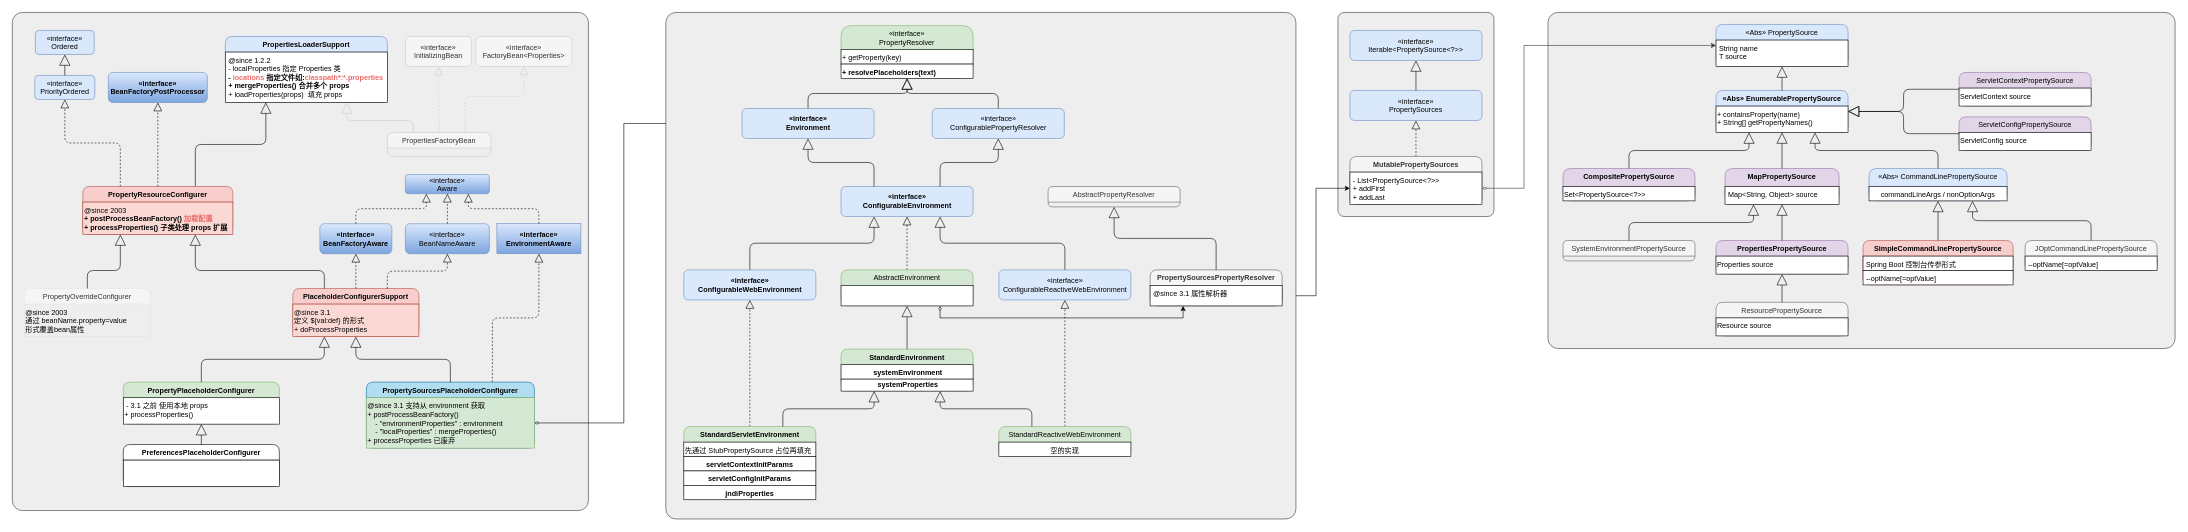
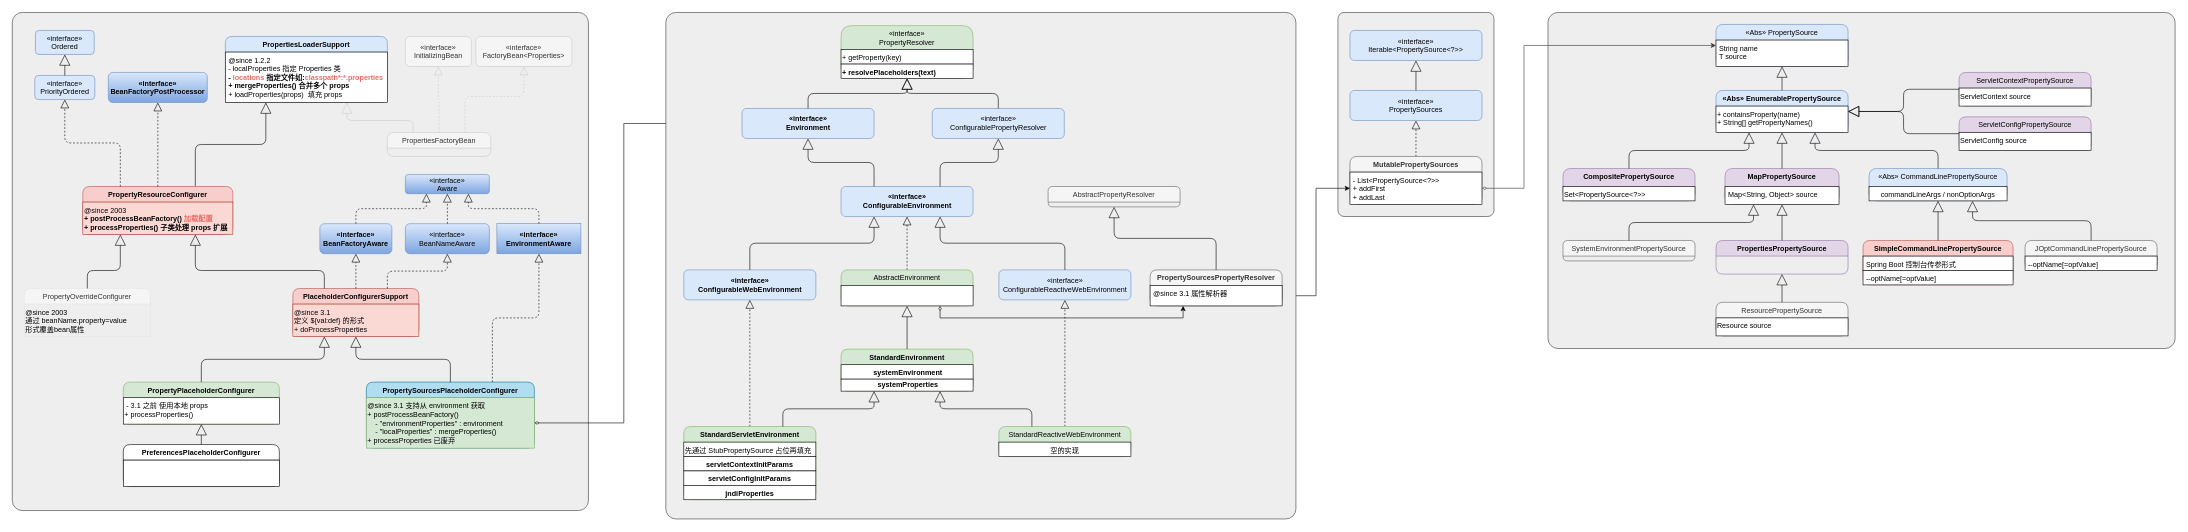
- <mxCell id="38" value="Properties source" style="rounded=0;whiteSpace=wrap;shadow=0;glass=0;sketch=0;align=left;verticalAlign=top;" vertex="1" parent="11"><mxGeometry x="280" y="406" width="220" height="30" as="geometry" /></mxCell>
